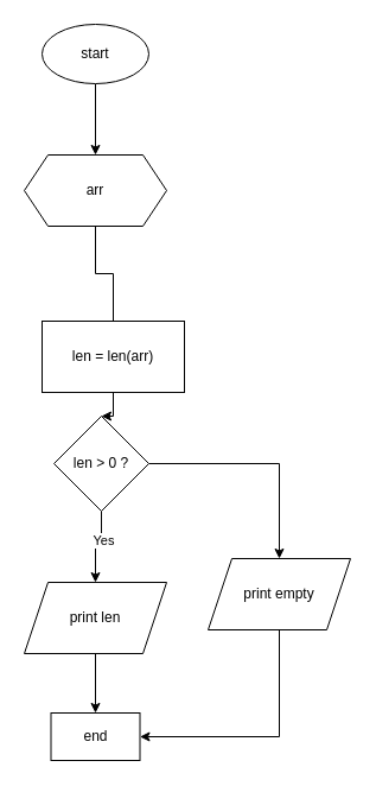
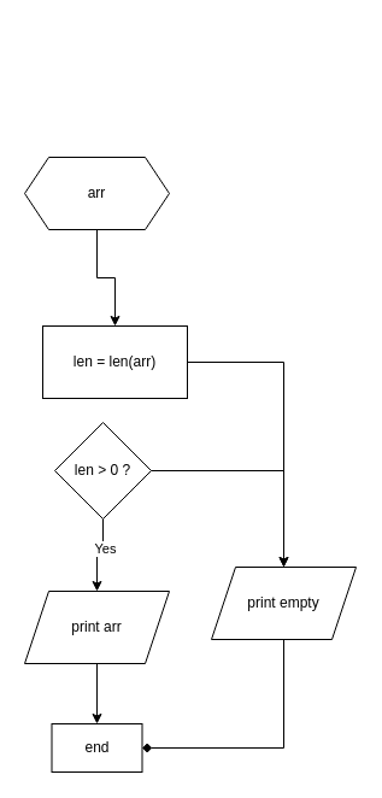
- <mxCell id="3" value="start" style="ellipse;whiteSpace=wrap;html=1;" vertex="1" parent="1"><mxGeometry x="35" y="20" width="90" height="50" as="geometry" /></mxCell>
- <mxCell id="2" style="edgeStyle=orthogonalEdgeStyle;rounded=0;orthogonalLoop=1;jettySize=auto;html=1;" edge="1" parent="1" source="3" target="5"><mxGeometry relative="1" as="geometry"><mxPoint x="80" y="130" as="targetPoint" /></mxGeometry></mxCell>
- <mxCell id="4" style="edgeStyle=orthogonalEdgeStyle;rounded=0;orthogonalLoop=1;jettySize=auto;html=1;endArrow=none;" edge="1" parent="1" source="5" target="7"><mxGeometry relative="1" as="geometry"><mxPoint x="80" y="270" as="targetPoint" /></mxGeometry></mxCell>
+ <mxCell id="4" style="edgeStyle=orthogonalEdgeStyle;rounded=0;orthogonalLoop=1;jettySize=auto;html=1;" edge="1" parent="1" source="5" target="7"><mxGeometry relative="1" as="geometry"><mxPoint x="80" y="270" as="targetPoint" /></mxGeometry></mxCell>
- <mxCell id="6" style="edgeStyle=orthogonalEdgeStyle;rounded=0;orthogonalLoop=1;jettySize=auto;html=1;" edge="1" parent="1" source="7" target="11"><mxGeometry relative="1" as="geometry"><mxPoint x="80" y="360" as="targetPoint" /></mxGeometry></mxCell>
+ <mxCell id="6" style="edgeStyle=orthogonalEdgeStyle;rounded=0;orthogonalLoop=1;jettySize=auto;html=1;" edge="1" parent="1" source="7" target="15"><mxGeometry relative="1" as="geometry"><mxPoint x="80" y="360" as="targetPoint" /></mxGeometry></mxCell>
- <mxCell id="13" value="print len" style="shape=parallelogram;perimeter=parallelogramPerimeter;whiteSpace=wrap;html=1;fixedSize=1;" vertex="1" parent="1"><mxGeometry x="20" y="490" width="120" height="60" as="geometry" /></mxCell>
+ <mxCell id="13" value="print arr" style="shape=parallelogram;perimeter=parallelogramPerimeter;whiteSpace=wrap;html=1;fixedSize=1;" vertex="1" parent="1"><mxGeometry x="20" y="490" width="120" height="60" as="geometry" /></mxCell>
- <mxCell id="14" style="edgeStyle=orthogonalEdgeStyle;rounded=0;orthogonalLoop=1;jettySize=auto;html=1;entryX=1;entryY=0.5;entryDx=0;entryDy=0;" edge="1" parent="1" source="15" target="16"><mxGeometry relative="1" as="geometry"><Array as="points"><mxPoint x="235" y="620" /></Array></mxGeometry></mxCell>
+ <mxCell id="14" style="edgeStyle=orthogonalEdgeStyle;rounded=0;orthogonalLoop=1;jettySize=auto;html=1;entryX=1;entryY=0.5;entryDx=0;entryDy=0;endArrow=diamond;" edge="1" parent="1" source="15" target="16"><mxGeometry relative="1" as="geometry"><Array as="points"><mxPoint x="235" y="620" /></Array></mxGeometry></mxCell>
